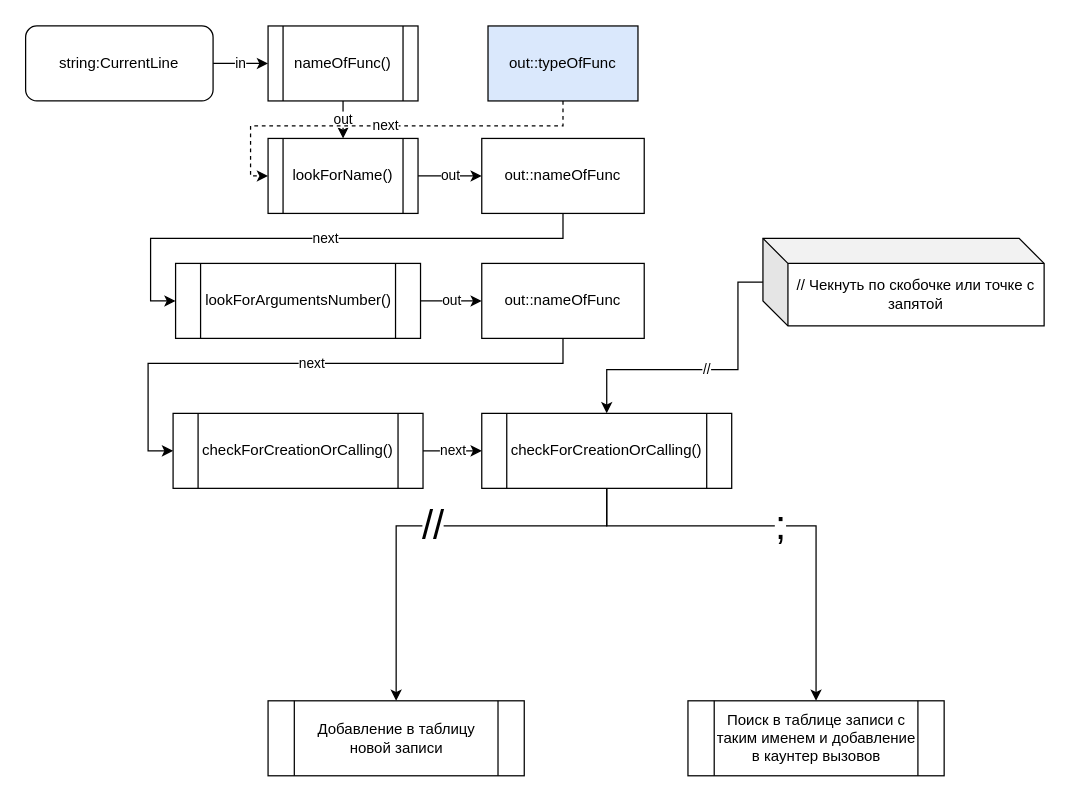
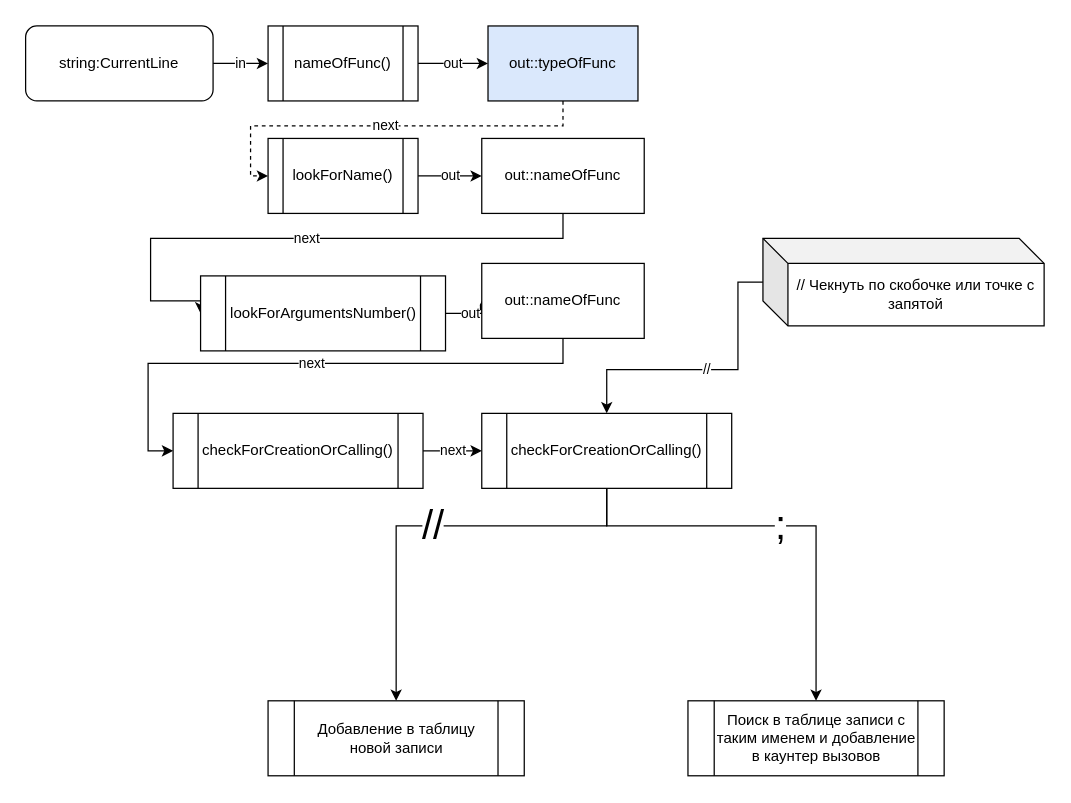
- <mxCell id="4" value="out" style="edgeStyle=orthogonalEdgeStyle;rounded=0;orthogonalLoop=1;jettySize=auto;html=1;" edge="1" parent="1" source="5" target="9"><mxGeometry relative="1" as="geometry" /></mxCell>
+ <mxCell id="4" value="out" style="edgeStyle=orthogonalEdgeStyle;rounded=0;orthogonalLoop=1;jettySize=auto;html=1;entryX=0;entryY=0.5;entryDx=0;entryDy=0;" edge="1" parent="1" source="5" target="7"><mxGeometry relative="1" as="geometry" /></mxCell>
- <mxCell id="13" value="lookForArgumentsNumber()&lt;br&gt;" style="shape=process;whiteSpace=wrap;html=1;backgroundOutline=1;" vertex="1" parent="1"><mxGeometry x="140" y="210" width="196" height="60" as="geometry" /></mxCell>
+ <mxCell id="13" value="lookForArgumentsNumber()&lt;br&gt;" style="shape=process;whiteSpace=wrap;html=1;backgroundOutline=1;" vertex="1" parent="1"><mxGeometry x="160" y="220" width="196" height="60" as="geometry" /></mxCell>
